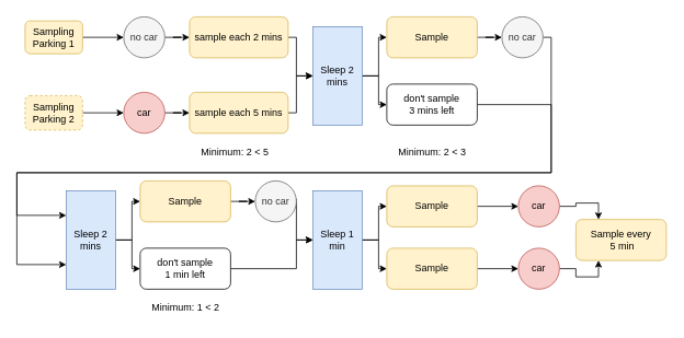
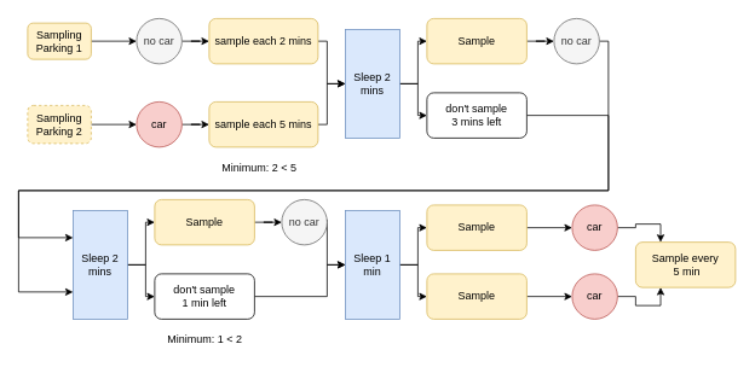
- <mxCell id="32" value="Minimum: 2 &amp;lt; 3" style="text;html=1;align=center;verticalAlign=middle;resizable=0;points=[];autosize=1;strokeColor=none;fillColor=none;" parent="1" vertex="1"><mxGeometry x="470" y="170" width="110" height="30" as="geometry" /></mxCell>
